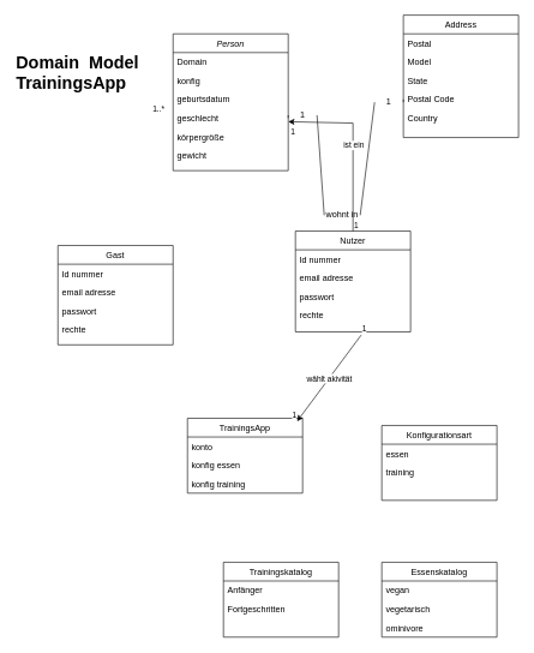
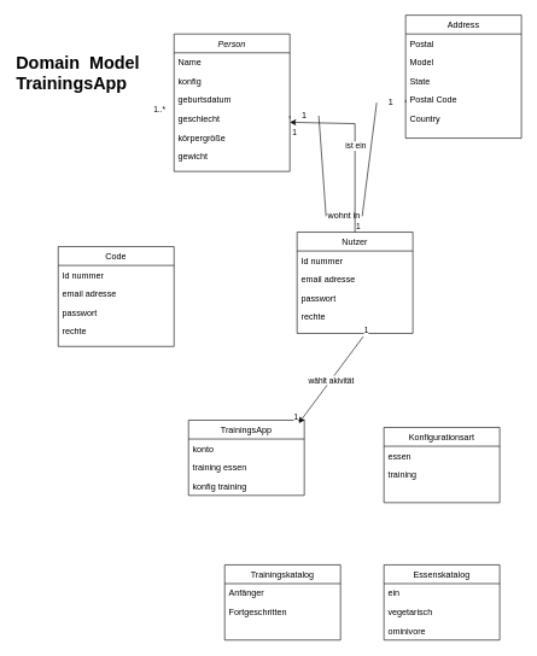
- <mxCell id="3" value="Domain" style="text;align=left;verticalAlign=top;spacingLeft=4;spacingRight=4;overflow=hidden;rotatable=0;points=[[0,0.5],[1,0.5]];portConstraint=eastwest;" parent="2" vertex="1"><mxGeometry y="26" width="160" height="26" as="geometry" /></mxCell>
+ <mxCell id="3" value="Name" style="text;align=left;verticalAlign=top;spacingLeft=4;spacingRight=4;overflow=hidden;rotatable=0;points=[[0,0.5],[1,0.5]];portConstraint=eastwest;" parent="2" vertex="1"><mxGeometry y="26" width="160" height="26" as="geometry" /></mxCell>
- <mxCell id="26" value="Gast" style="swimlane;fontStyle=0;align=center;verticalAlign=top;childLayout=stackLayout;horizontal=1;startSize=26;horizontalStack=0;resizeParent=1;resizeLast=0;collapsible=1;marginBottom=0;rounded=0;shadow=0;strokeWidth=1;" vertex="1" parent="1"><mxGeometry x="80" y="340" width="160" height="138" as="geometry"><mxRectangle x="130" y="380" width="160" height="26" as="alternateBounds" /></mxGeometry></mxCell>
+ <mxCell id="26" value="Code" style="swimlane;fontStyle=0;align=center;verticalAlign=top;childLayout=stackLayout;horizontal=1;startSize=26;horizontalStack=0;resizeParent=1;resizeLast=0;collapsible=1;marginBottom=0;rounded=0;shadow=0;strokeWidth=1;" vertex="1" parent="1"><mxGeometry x="80" y="340" width="160" height="138" as="geometry"><mxRectangle x="130" y="380" width="160" height="26" as="alternateBounds" /></mxGeometry></mxCell>
- <mxCell id="16" value="konfig essen" style="text;align=left;verticalAlign=top;spacingLeft=4;spacingRight=4;overflow=hidden;rotatable=0;points=[[0,0.5],[1,0.5]];portConstraint=eastwest;" vertex="1" parent="14"><mxGeometry y="52" width="160" height="26" as="geometry" /></mxCell>
+ <mxCell id="16" value="training essen" style="text;align=left;verticalAlign=top;spacingLeft=4;spacingRight=4;overflow=hidden;rotatable=0;points=[[0,0.5],[1,0.5]];portConstraint=eastwest;" vertex="1" parent="14"><mxGeometry y="52" width="160" height="26" as="geometry" /></mxCell>
- <mxCell id="50" value="vegan" style="text;align=left;verticalAlign=top;spacingLeft=4;spacingRight=4;overflow=hidden;rotatable=0;points=[[0,0.5],[1,0.5]];portConstraint=eastwest;" vertex="1" parent="49"><mxGeometry y="26" width="160" height="26" as="geometry" /></mxCell>
+ <mxCell id="50" value="ein" style="text;align=left;verticalAlign=top;spacingLeft=4;spacingRight=4;overflow=hidden;rotatable=0;points=[[0,0.5],[1,0.5]];portConstraint=eastwest;" vertex="1" parent="49"><mxGeometry y="26" width="160" height="26" as="geometry" /></mxCell>
